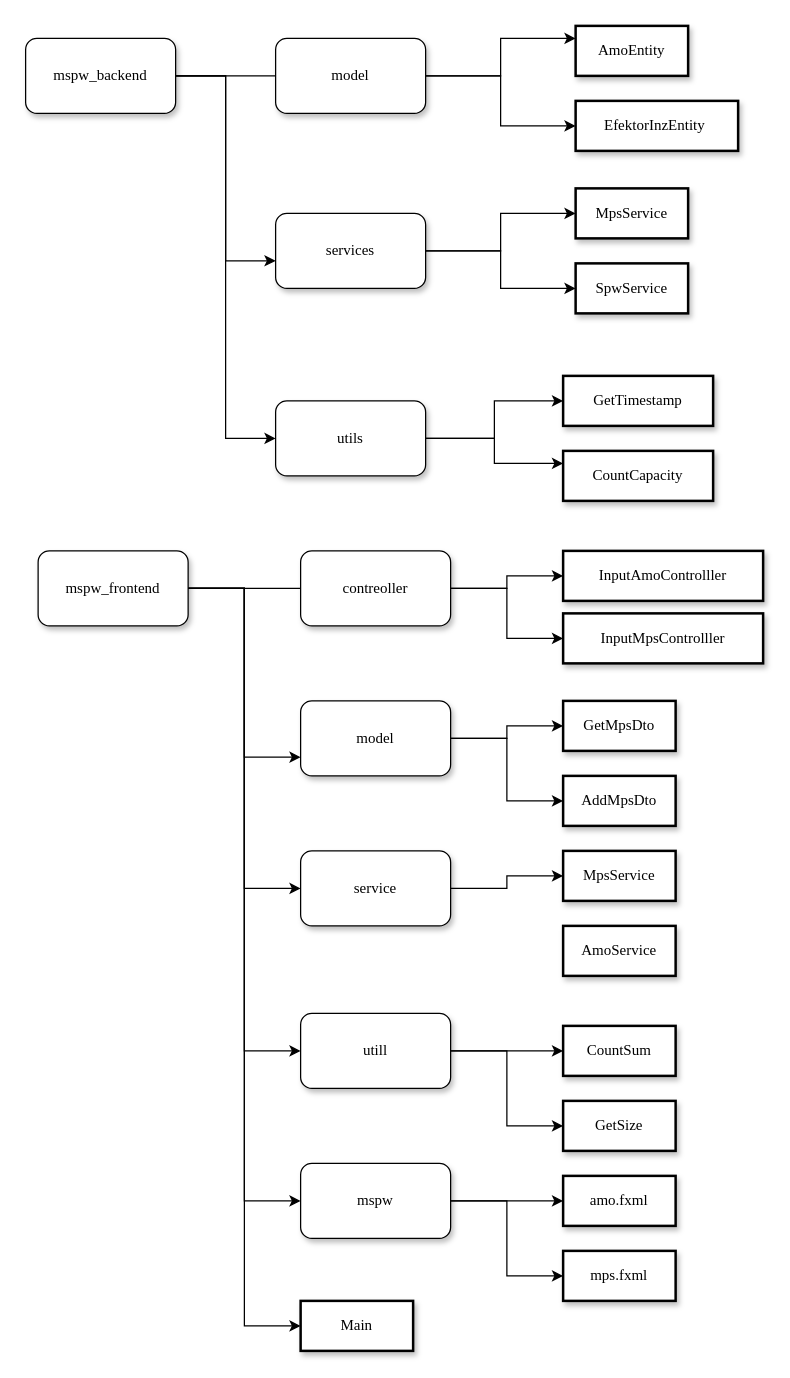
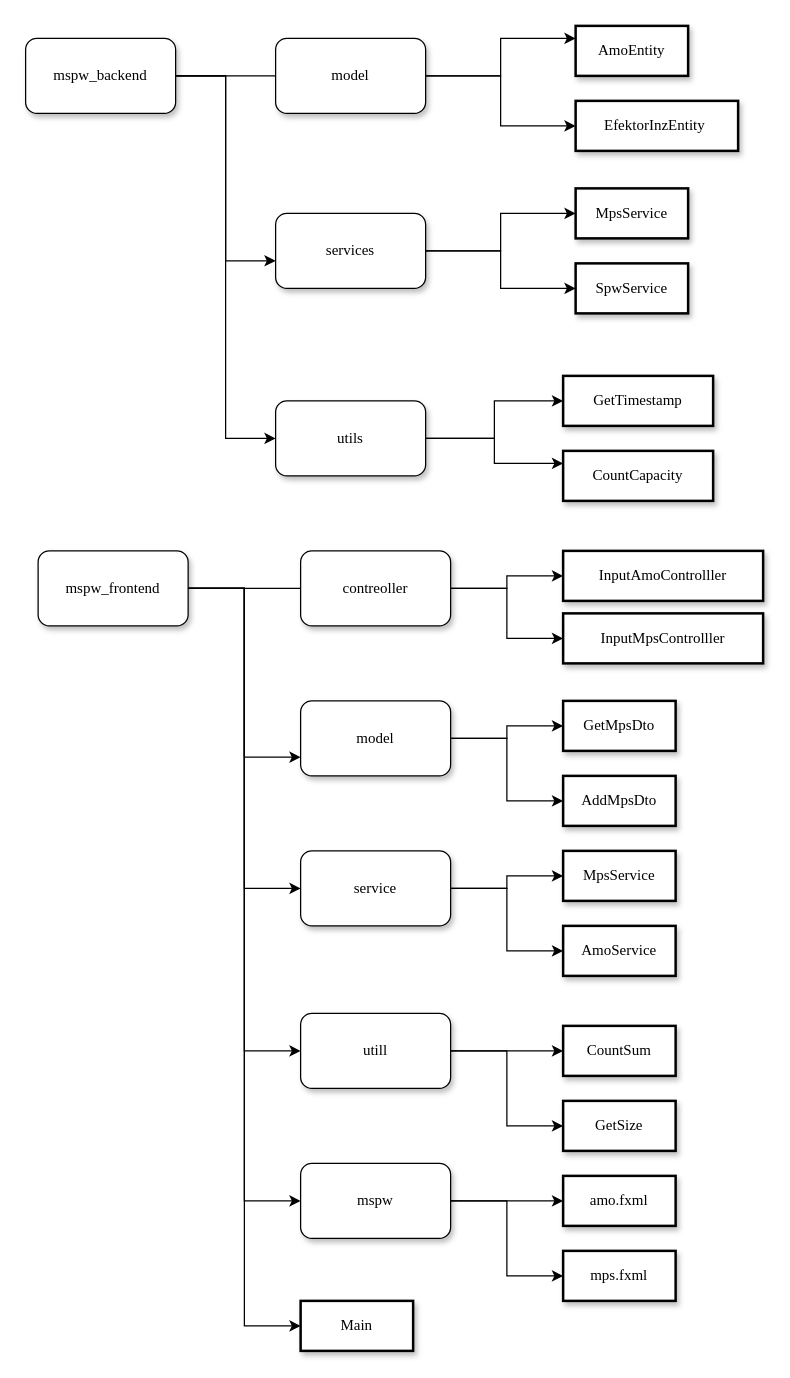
+ <mxCell id="37" style="edgeStyle=orthogonalEdgeStyle;rounded=0;orthogonalLoop=1;jettySize=auto;html=1;exitX=1;exitY=0.5;exitDx=0;exitDy=0;entryX=0;entryY=0.5;entryDx=0;entryDy=0;" edge="1" parent="1" source="38" target="50"><mxGeometry relative="1" as="geometry" /></mxCell>
